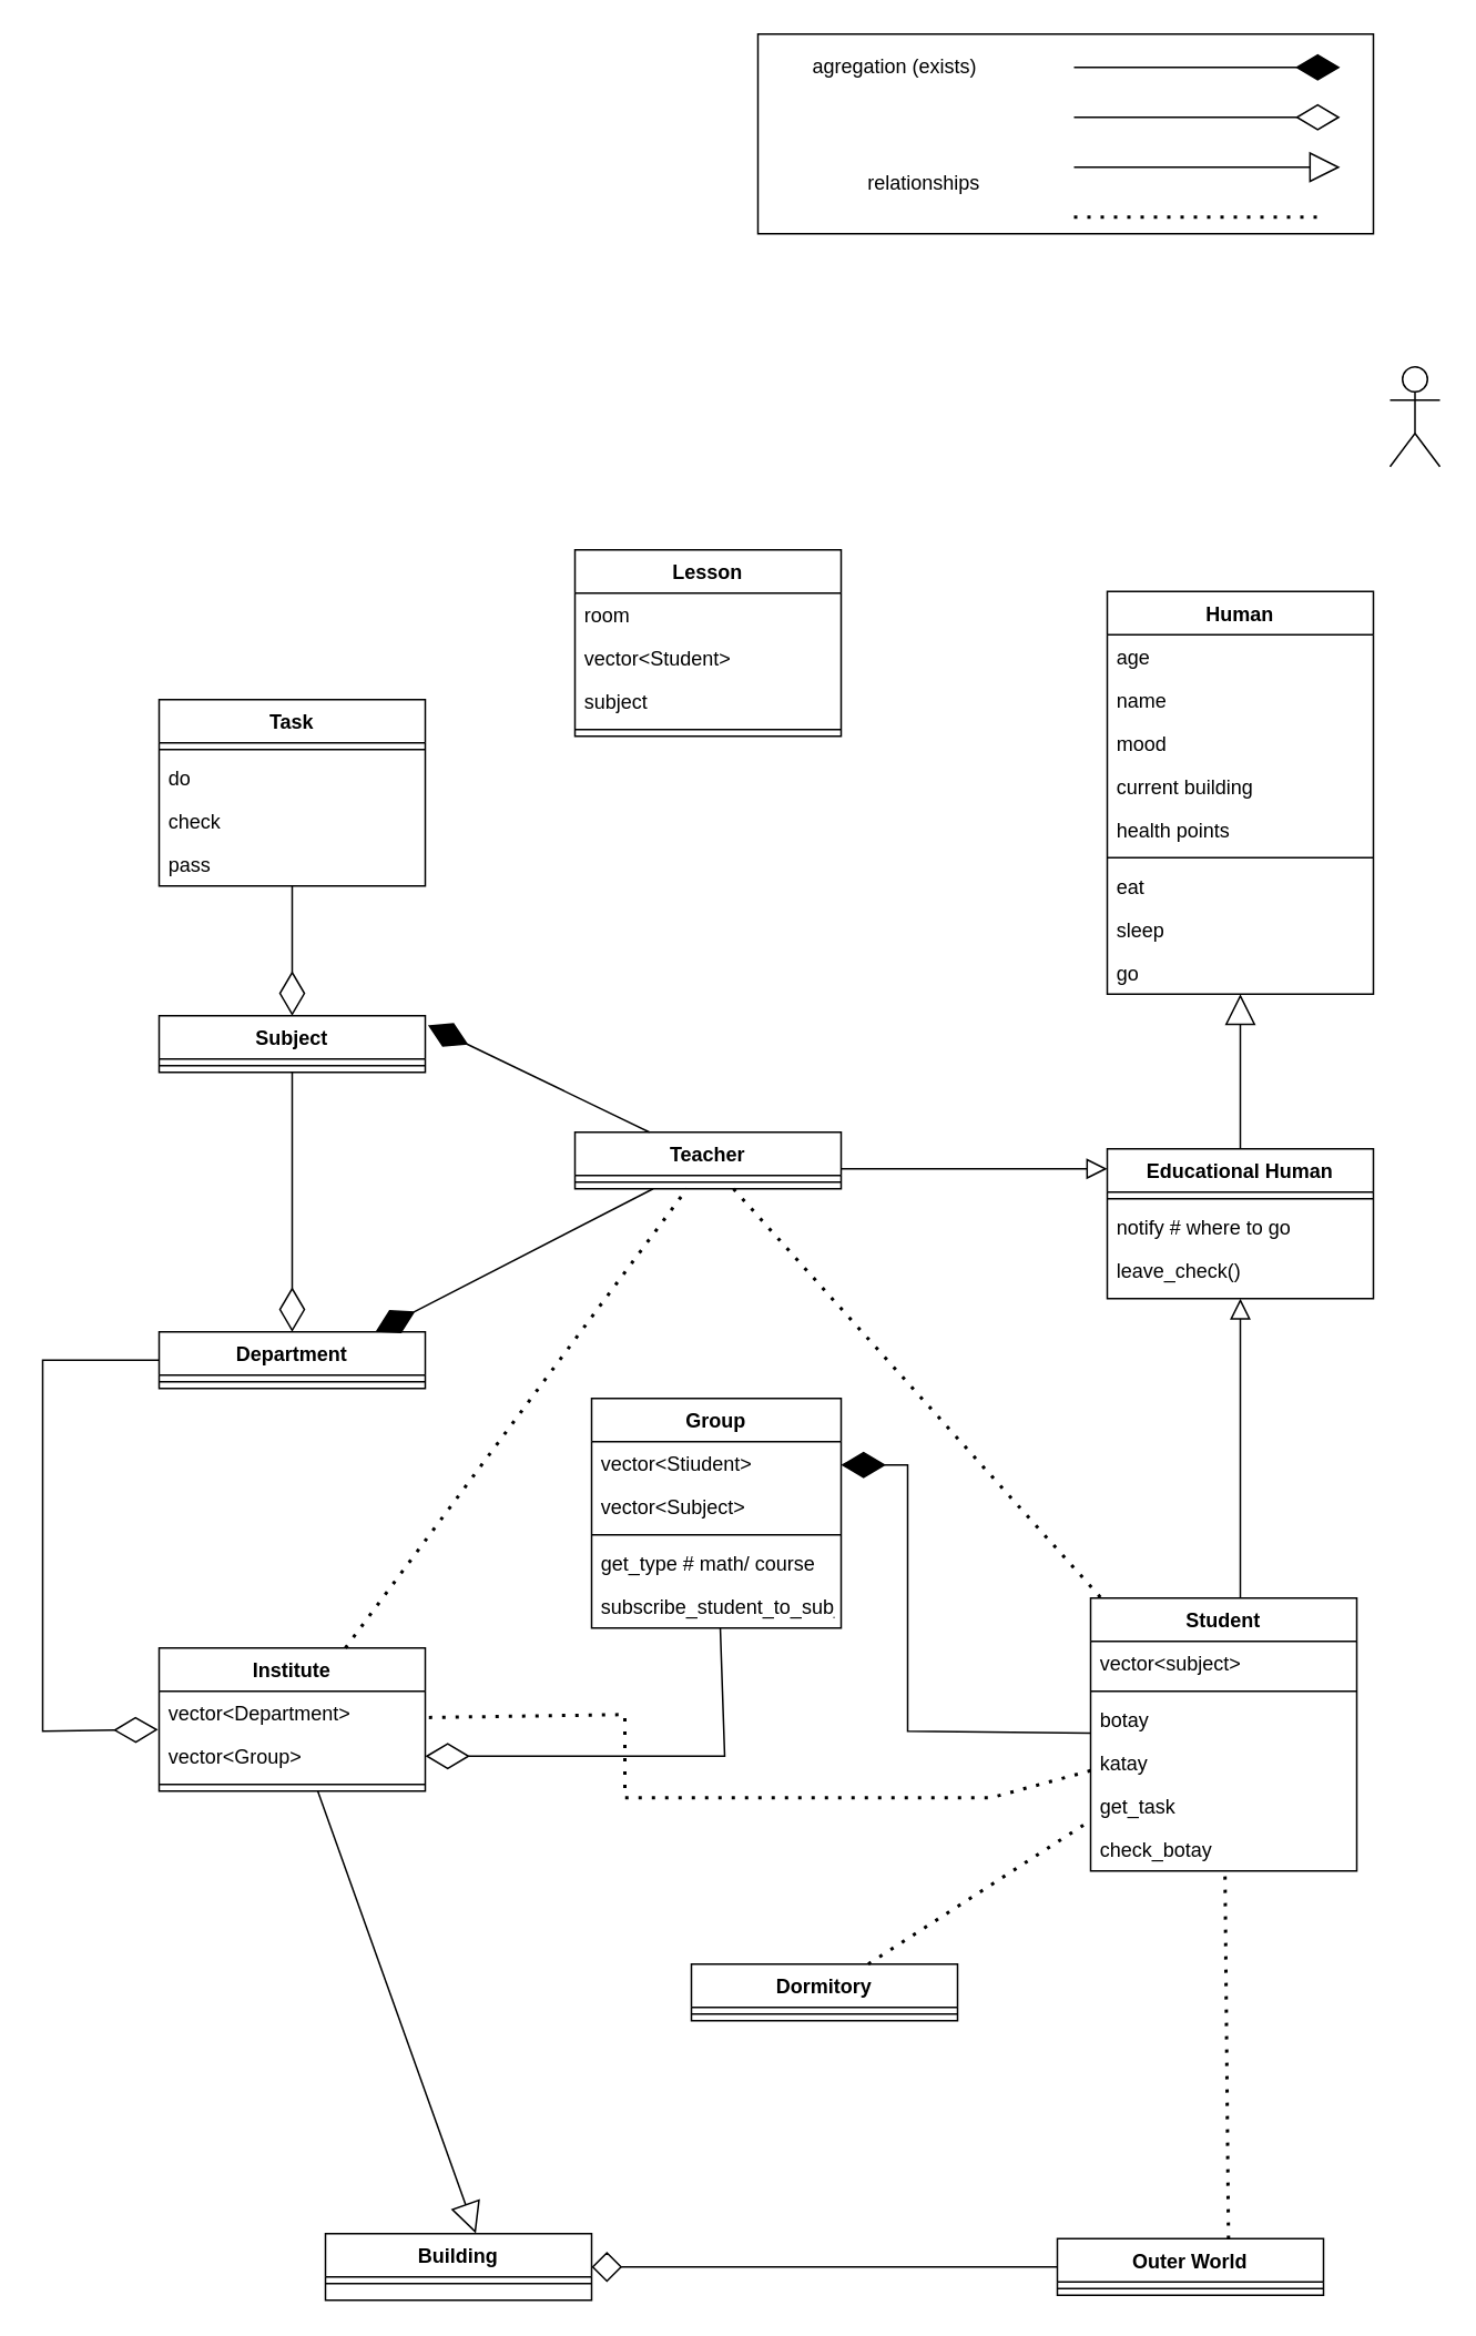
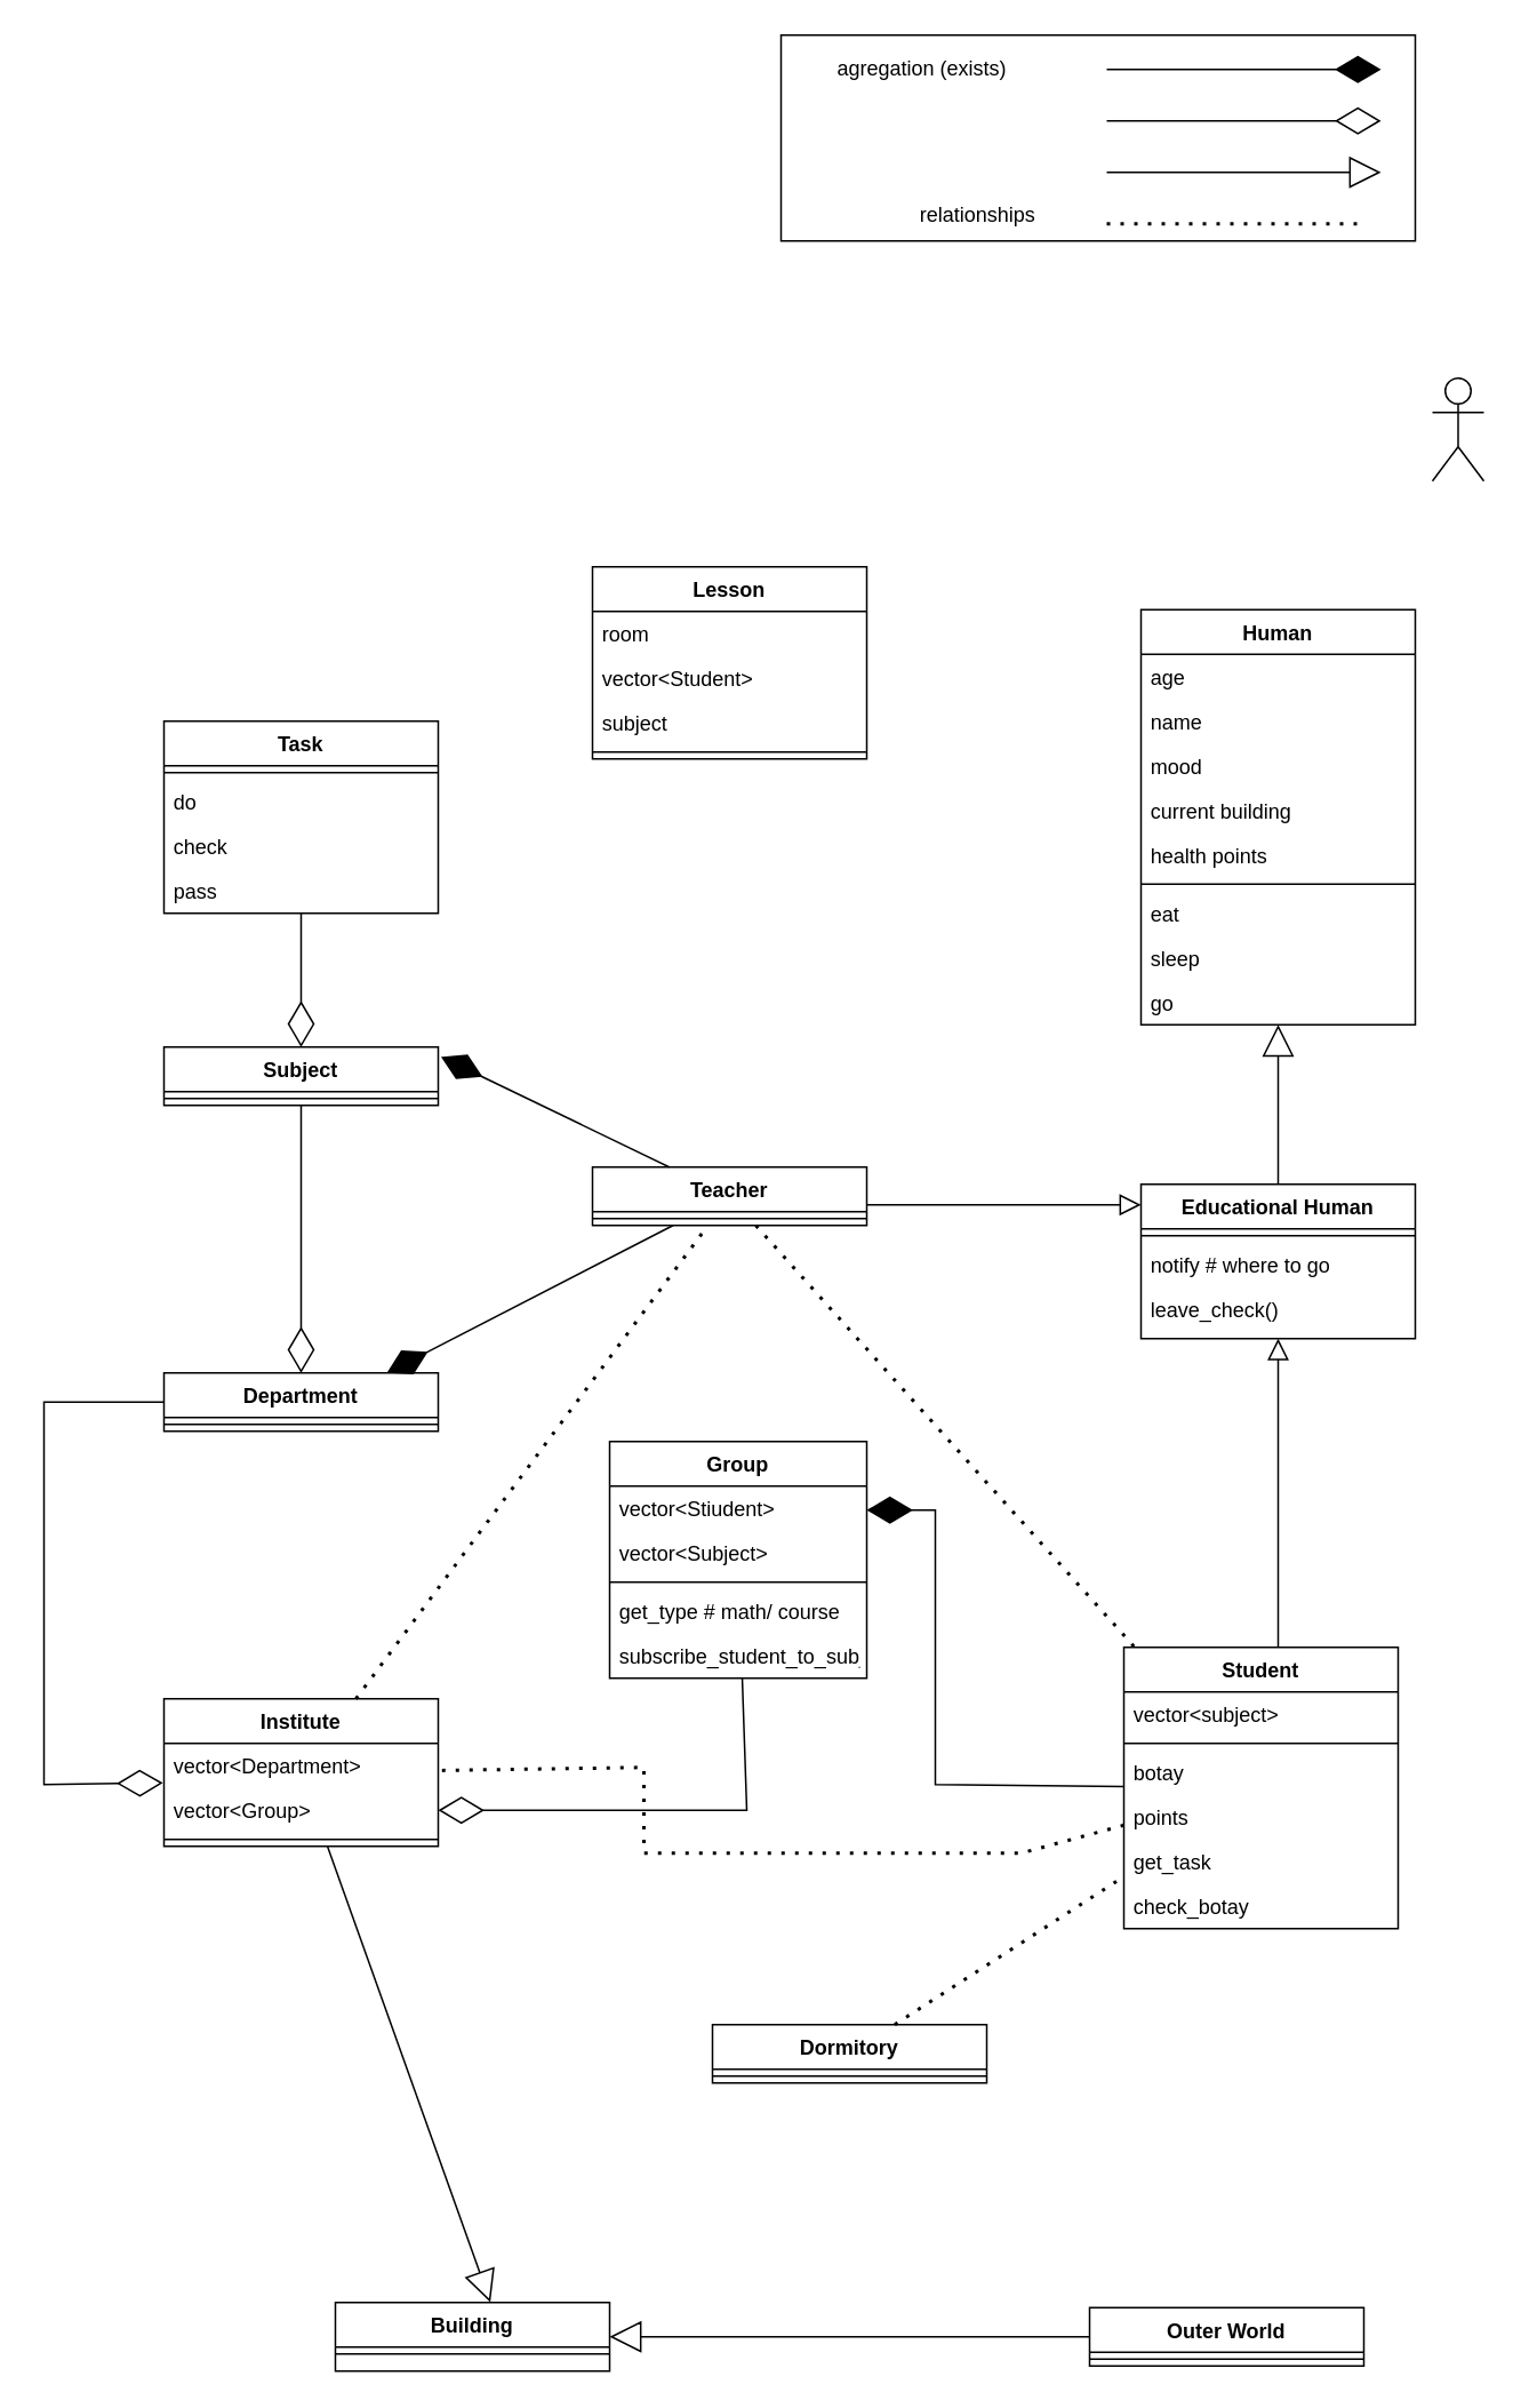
- <mxCell id="77" value="relationships" style="text;html=1;strokeColor=none;fillColor=none;align=center;verticalAlign=middle;whiteSpace=wrap;rounded=0;" parent="1" vertex="1"><mxGeometry x="505" y="95" width="90" height="30" as="geometry" /></mxCell>
+ <mxCell id="77" value="relationships" style="text;html=1;strokeColor=none;fillColor=none;align=center;verticalAlign=middle;whiteSpace=wrap;rounded=0;" parent="1" vertex="1"><mxGeometry x="520" y="110" width="90" height="30" as="geometry" /></mxCell>
- <mxCell id="11" value="katay" style="text;align=left;verticalAlign=top;spacingLeft=4;spacingRight=4;overflow=hidden;rotatable=0;points=[[0,0.5],[1,0.5]];portConstraint=eastwest;" parent="7" vertex="1"><mxGeometry y="86" width="160" height="26" as="geometry" /></mxCell>
+ <mxCell id="11" value="points" style="text;align=left;verticalAlign=top;spacingLeft=4;spacingRight=4;overflow=hidden;rotatable=0;points=[[0,0.5],[1,0.5]];portConstraint=eastwest;" parent="7" vertex="1"><mxGeometry y="86" width="160" height="26" as="geometry" /></mxCell>
- <mxCell id="29" value="" style="endArrow=none;dashed=1;html=1;dashPattern=1 3;strokeWidth=2;rounded=0;exitX=0.643;exitY=0.007;exitDx=0;exitDy=0;exitPerimeter=0;" parent="1" source="26" target="7" edge="1"><mxGeometry width="50" height="50" relative="1" as="geometry"><mxPoint x="410" y="1280" as="sourcePoint" /><mxPoint x="460" y="1230" as="targetPoint" /></mxGeometry></mxCell>
- <mxCell id="42" value="" style="endArrow=diamond;endSize=16;endFill=0;html=1;rounded=0;" parent="1" source="26" target="40" edge="1"><mxGeometry width="160" relative="1" as="geometry"><mxPoint x="340" y="1390" as="sourcePoint" /><mxPoint x="500" y="1390" as="targetPoint" /></mxGeometry></mxCell>
+ <mxCell id="42" value="" style="endArrow=block;endSize=16;endFill=0;html=1;rounded=0;" parent="1" source="26" target="40" edge="1"><mxGeometry width="160" relative="1" as="geometry"><mxPoint x="340" y="1390" as="sourcePoint" /><mxPoint x="500" y="1390" as="targetPoint" /></mxGeometry></mxCell>
